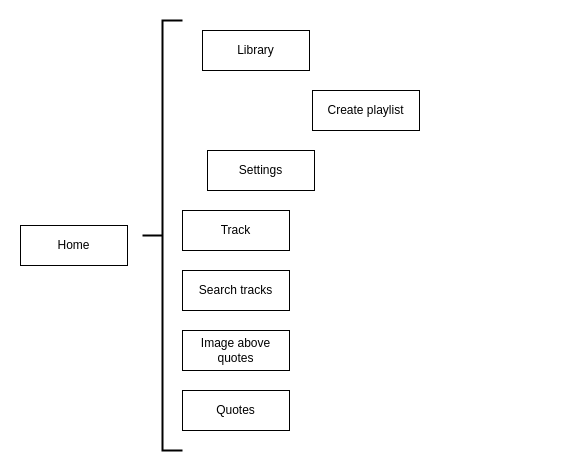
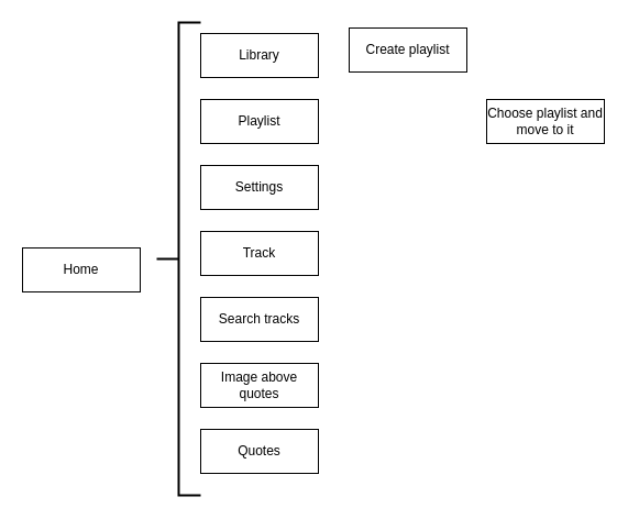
- <mxCell id="3" value="Library" style="rounded=0;whiteSpace=wrap;html=1;" parent="1" vertex="1"><mxGeometry x="202" y="30" width="107" height="40" as="geometry" /></mxCell>
+ <mxCell id="3" value="Library" style="rounded=0;whiteSpace=wrap;html=1;" parent="1" vertex="1"><mxGeometry x="182" y="30" width="107" height="40" as="geometry" /></mxCell>
+ <mxCell id="4" value="Playlist" style="rounded=0;whiteSpace=wrap;html=1;" parent="1" vertex="1"><mxGeometry x="182" y="90" width="107" height="40" as="geometry" /></mxCell>
- <mxCell id="6" value="Create playlist" style="rounded=0;whiteSpace=wrap;html=1;" parent="1" vertex="1"><mxGeometry x="312" y="90" width="107" height="40" as="geometry" /></mxCell>
+ <mxCell id="6" value="Create playlist" style="rounded=0;whiteSpace=wrap;html=1;" parent="1" vertex="1"><mxGeometry x="317" y="25" width="107" height="40" as="geometry" /></mxCell>
+ <mxCell id="7" value="Choose playlist and move to it" style="rounded=0;whiteSpace=wrap;html=1;" parent="1" vertex="1"><mxGeometry x="442" y="90" width="107" height="40" as="geometry" /></mxCell>
- <mxCell id="5" value="Settings" style="rounded=0;whiteSpace=wrap;html=1;" parent="1" vertex="1"><mxGeometry x="207" y="150" width="107" height="40" as="geometry" /></mxCell>
+ <mxCell id="5" value="Settings" style="rounded=0;whiteSpace=wrap;html=1;" parent="1" vertex="1"><mxGeometry x="182" y="150" width="107" height="40" as="geometry" /></mxCell>
